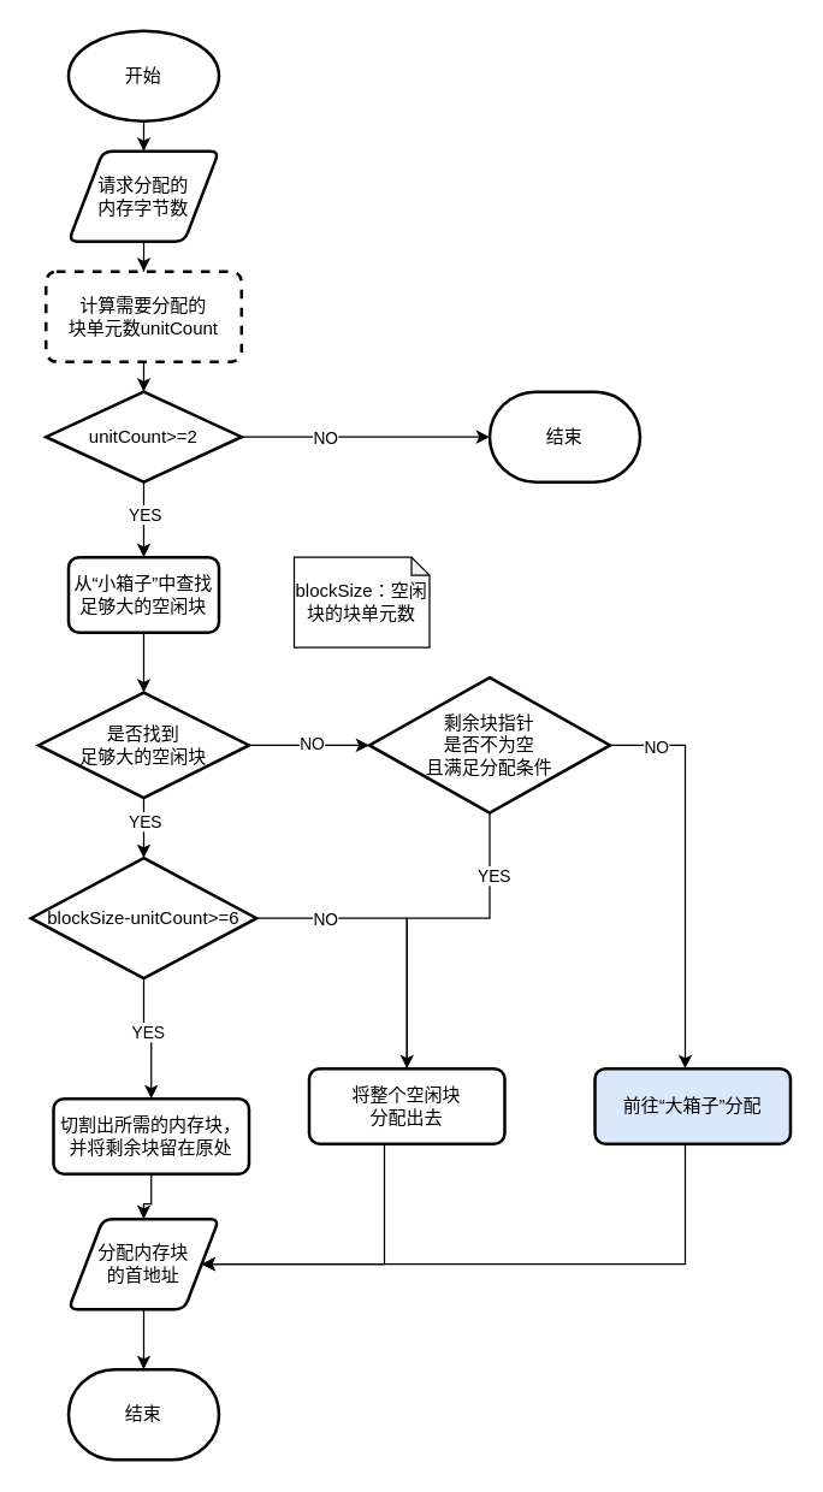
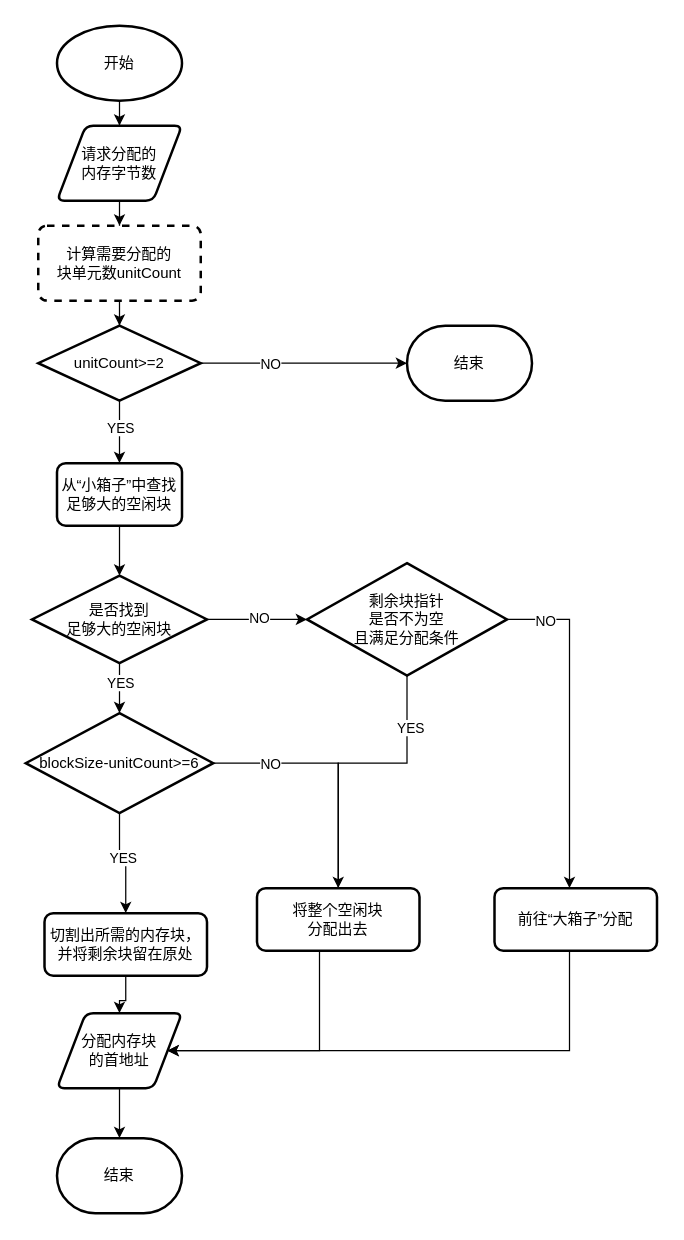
- <mxCell id="40" value="blockSize：空闲块的块单元数" style="shape=note;whiteSpace=wrap;html=1;backgroundOutline=1;darkOpacity=0.05;size=12;" vertex="1" parent="1"><mxGeometry x="195" y="370" width="90" height="60" as="geometry" /></mxCell>
- <mxCell id="39" value="前往“大箱子”分配" style="rounded=1;whiteSpace=wrap;html=1;absoluteArcSize=1;arcSize=14;strokeWidth=2;fillColor=#dae8fc;" vertex="1" parent="1"><mxGeometry x="395" y="710" width="130" height="50" as="geometry" /></mxCell>
+ <mxCell id="39" value="前往“大箱子”分配" style="rounded=1;whiteSpace=wrap;html=1;absoluteArcSize=1;arcSize=14;strokeWidth=2;" vertex="1" parent="1"><mxGeometry x="395" y="710" width="130" height="50" as="geometry" /></mxCell>
